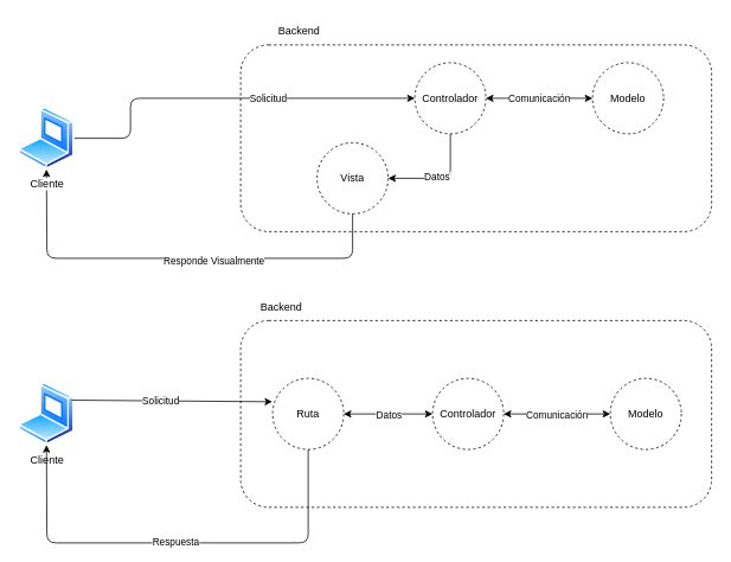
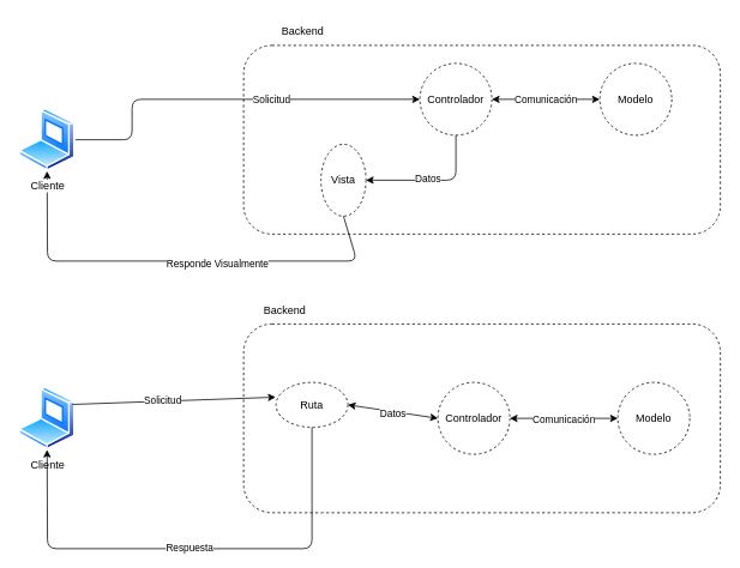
- <mxCell id="12" value="Vista" style="ellipse;whiteSpace=wrap;html=1;aspect=fixed;dashed=1;fillColor=none;" vertex="1" parent="1"><mxGeometry x="356" y="160" width="80" height="80" as="geometry" /></mxCell>
+ <mxCell id="12" value="Vista" style="ellipse;whiteSpace=wrap;html=1;aspect=fixed;dashed=1;fillColor=none;" vertex="1" parent="1"><mxGeometry x="356" y="160" width="50" height="80" as="geometry" /></mxCell>
- <mxCell id="29" value="Ruta" style="ellipse;whiteSpace=wrap;html=1;aspect=fixed;dashed=1;fillColor=none;" vertex="1" parent="1"><mxGeometry x="306" y="425" width="80" height="80" as="geometry" /></mxCell>
+ <mxCell id="29" value="Ruta" style="ellipse;whiteSpace=wrap;html=1;aspect=fixed;dashed=1;fillColor=none;" vertex="1" parent="1"><mxGeometry x="306" y="425" width="80" height="50" as="geometry" /></mxCell>
